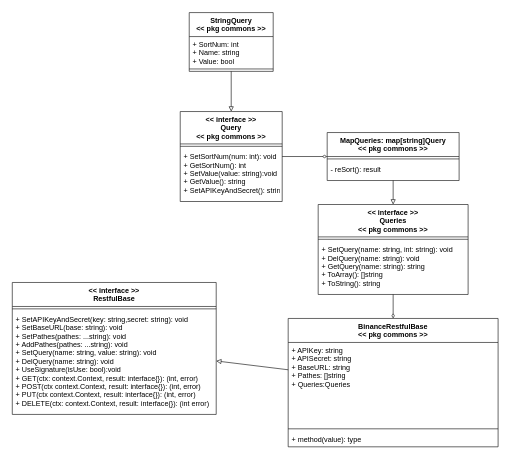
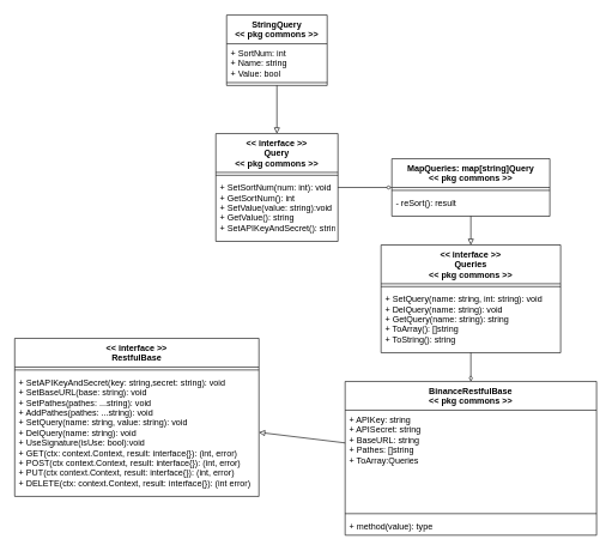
- <mxCell id="7" value="+ APIKey: string&#10;+ APISecret: string&#10;+ BaseURL: string&#10;+ Pathes: []string&#10;+ Queries:Queries" style="text;strokeColor=none;fillColor=none;align=left;verticalAlign=top;spacingLeft=4;spacingRight=4;overflow=hidden;rotatable=0;points=[[0,0.5],[1,0.5]];portConstraint=eastwest;" vertex="1" parent="6"><mxGeometry y="40" width="350" height="140" as="geometry" /></mxCell>
+ <mxCell id="7" value="+ APIKey: string&#10;+ APISecret: string&#10;+ BaseURL: string&#10;+ Pathes: []string&#10;+ ToArray:Queries" style="text;strokeColor=none;fillColor=none;align=left;verticalAlign=top;spacingLeft=4;spacingRight=4;overflow=hidden;rotatable=0;points=[[0,0.5],[1,0.5]];portConstraint=eastwest;" vertex="1" parent="6"><mxGeometry y="40" width="350" height="140" as="geometry" /></mxCell>
